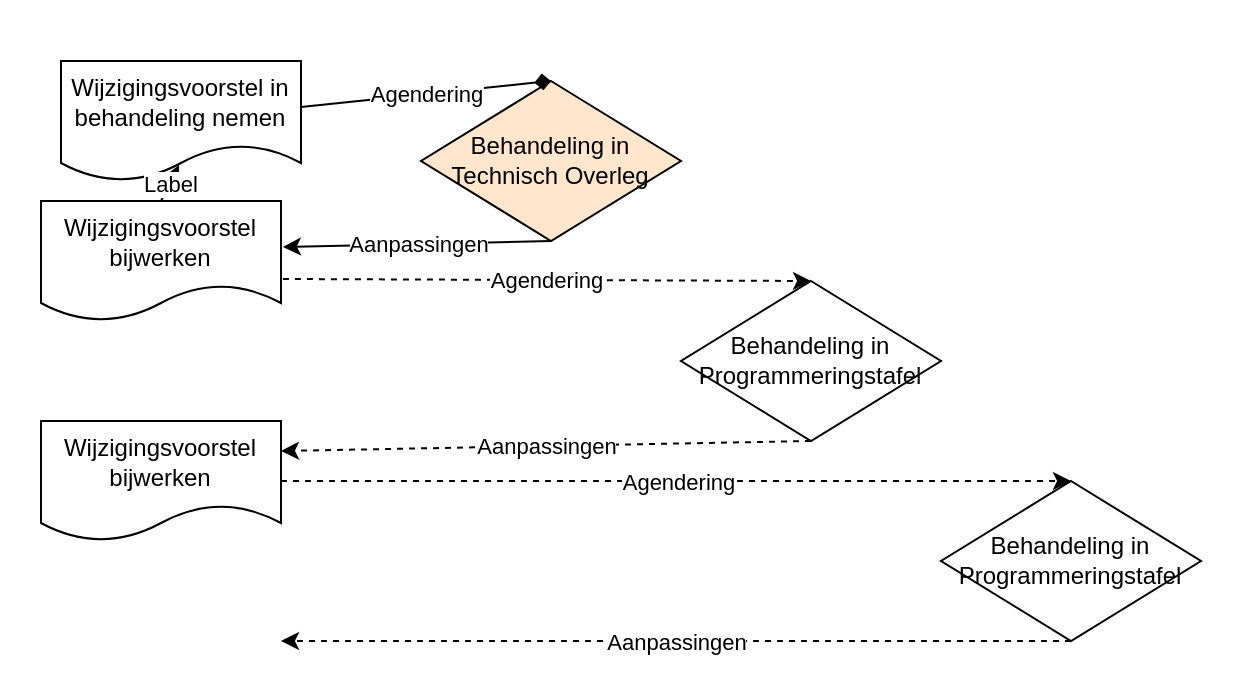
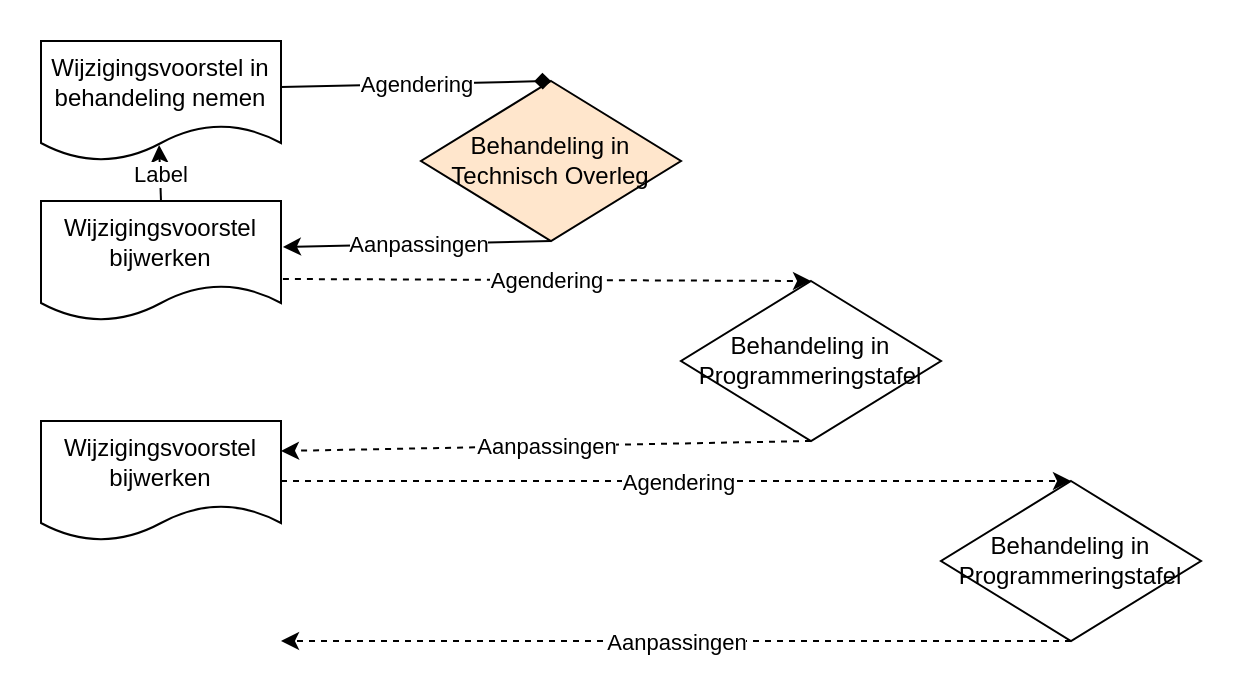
- <mxCell id="2" value="Wijzigingsvoorstel in behandeling nemen" style="shape=document;whiteSpace=wrap;html=1;boundedLbl=1;" vertex="1" parent="1"><mxGeometry x="30" y="30" width="120" height="60" as="geometry" /></mxCell>
+ <mxCell id="2" value="Wijzigingsvoorstel in behandeling nemen" style="shape=document;whiteSpace=wrap;html=1;boundedLbl=1;" vertex="1" parent="1"><mxGeometry x="20" y="20" width="120" height="60" as="geometry" /></mxCell>
